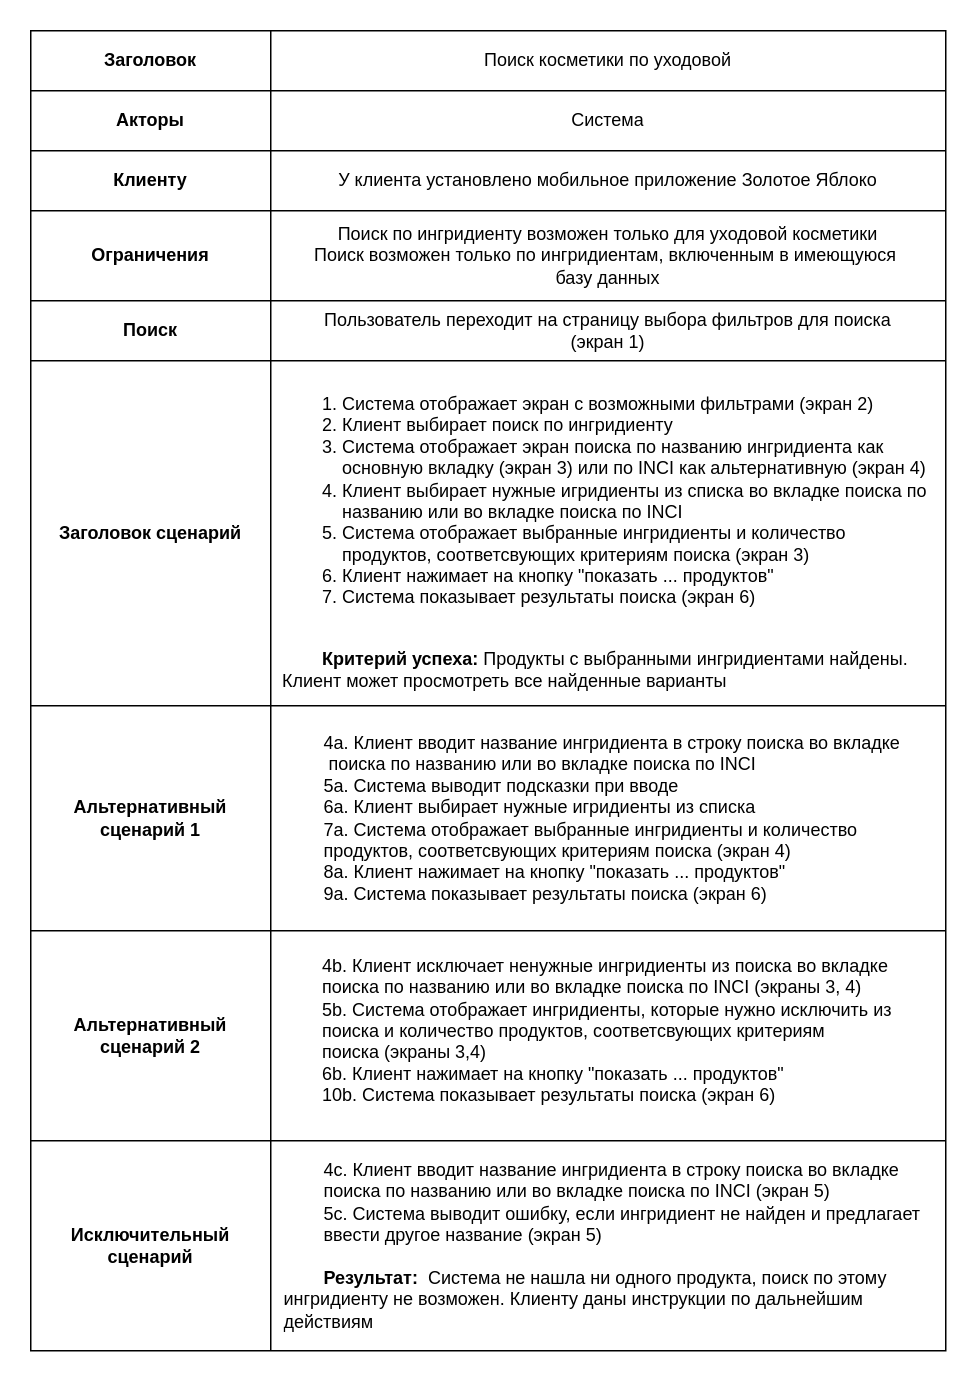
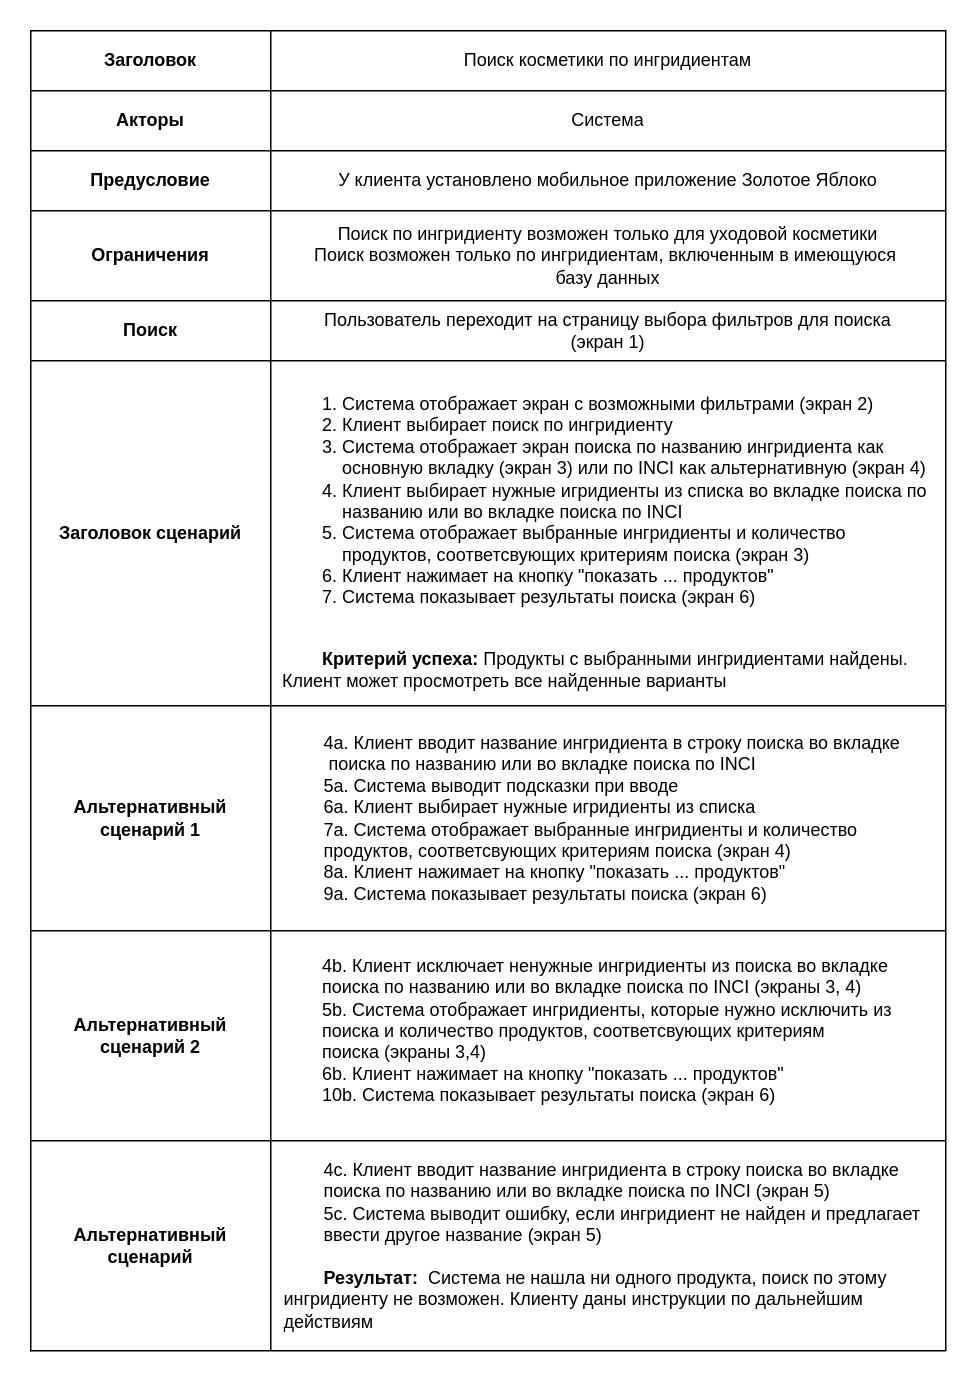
- <mxCell id="5" value="Поиск косметики по уходовой" style="shape=partialRectangle;html=1;whiteSpace=wrap;connectable=0;strokeColor=inherit;overflow=hidden;fillColor=none;top=0;left=0;bottom=0;right=0;pointerEvents=1;spacingLeft=7;spacingRight=7;" parent="3" vertex="1"><mxGeometry x="160" width="450" height="40" as="geometry"><mxRectangle width="450" height="40" as="alternateBounds" /></mxGeometry></mxCell>
+ <mxCell id="5" value="Поиск косметики по ингридиентам" style="shape=partialRectangle;html=1;whiteSpace=wrap;connectable=0;strokeColor=inherit;overflow=hidden;fillColor=none;top=0;left=0;bottom=0;right=0;pointerEvents=1;spacingLeft=7;spacingRight=7;" parent="3" vertex="1"><mxGeometry x="160" width="450" height="40" as="geometry"><mxRectangle width="450" height="40" as="alternateBounds" /></mxGeometry></mxCell>
- <mxCell id="10" value="&lt;b&gt;Клиенту&lt;/b&gt;" style="shape=partialRectangle;html=1;whiteSpace=wrap;connectable=0;strokeColor=inherit;overflow=hidden;fillColor=none;top=0;left=0;bottom=0;right=0;pointerEvents=1;" parent="9" vertex="1"><mxGeometry width="160" height="40" as="geometry"><mxRectangle width="160" height="40" as="alternateBounds" /></mxGeometry></mxCell>
+ <mxCell id="10" value="&lt;b&gt;Предусловие&lt;/b&gt;" style="shape=partialRectangle;html=1;whiteSpace=wrap;connectable=0;strokeColor=inherit;overflow=hidden;fillColor=none;top=0;left=0;bottom=0;right=0;pointerEvents=1;" parent="9" vertex="1"><mxGeometry width="160" height="40" as="geometry"><mxRectangle width="160" height="40" as="alternateBounds" /></mxGeometry></mxCell>
- <mxCell id="28" value="&lt;b&gt;Исключительный сценарий&lt;/b&gt;" style="shape=partialRectangle;html=1;whiteSpace=wrap;connectable=0;strokeColor=inherit;overflow=hidden;fillColor=none;top=0;left=0;bottom=0;right=0;pointerEvents=1;" parent="27" vertex="1"><mxGeometry width="160" height="140" as="geometry"><mxRectangle width="160" height="140" as="alternateBounds" /></mxGeometry></mxCell>
+ <mxCell id="28" value="&lt;b&gt;Альтернативный сценарий&lt;/b&gt;" style="shape=partialRectangle;html=1;whiteSpace=wrap;connectable=0;strokeColor=inherit;overflow=hidden;fillColor=none;top=0;left=0;bottom=0;right=0;pointerEvents=1;" parent="27" vertex="1"><mxGeometry width="160" height="140" as="geometry"><mxRectangle width="160" height="140" as="alternateBounds" /></mxGeometry></mxCell>
